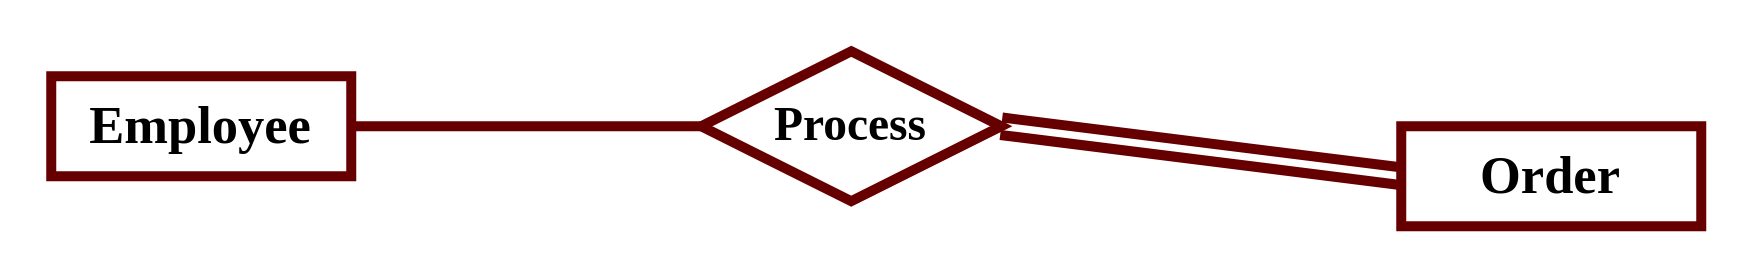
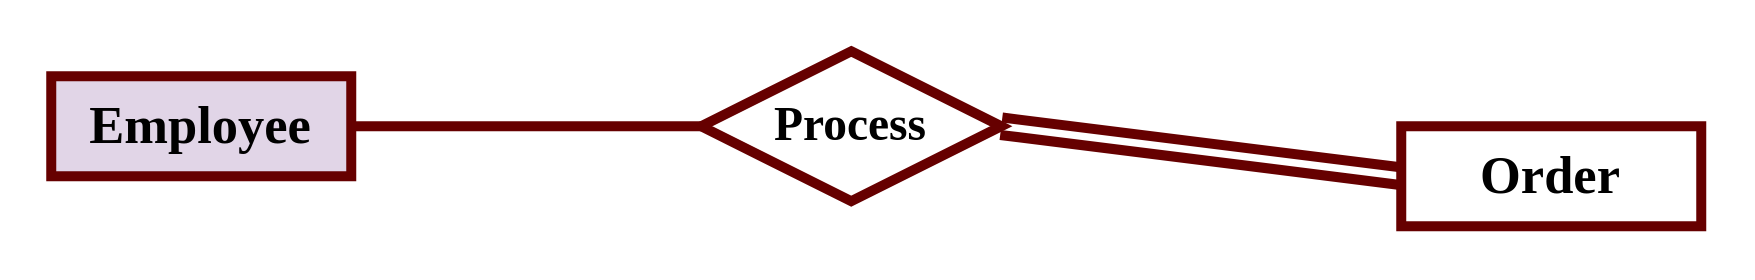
- <mxCell id="3" value="&lt;font size=&quot;1&quot; face=&quot;Times New Roman&quot; style=&quot;&quot;&gt;&lt;b style=&quot;font-size: 21px;&quot;&gt;Employee&lt;/b&gt;&lt;/font&gt;" style="whiteSpace=wrap;html=1;align=center;strokeWidth=4;strokeColor=#660000;" parent="1" vertex="1"><mxGeometry x="20" y="30" width="120" height="40" as="geometry" /></mxCell>
+ <mxCell id="3" value="&lt;font size=&quot;1&quot; face=&quot;Times New Roman&quot; style=&quot;&quot;&gt;&lt;b style=&quot;font-size: 21px;&quot;&gt;Employee&lt;/b&gt;&lt;/font&gt;" style="whiteSpace=wrap;html=1;align=center;strokeWidth=4;strokeColor=#660000;fillColor=#e1d5e7;" parent="1" vertex="1"><mxGeometry x="20" y="30" width="120" height="40" as="geometry" /></mxCell>
